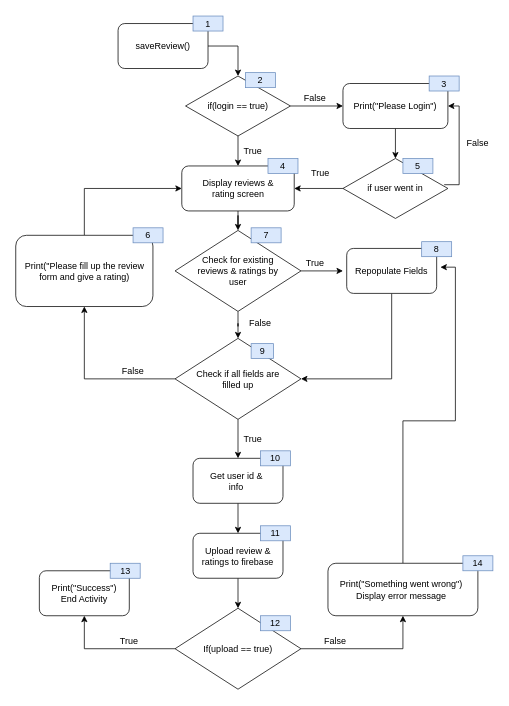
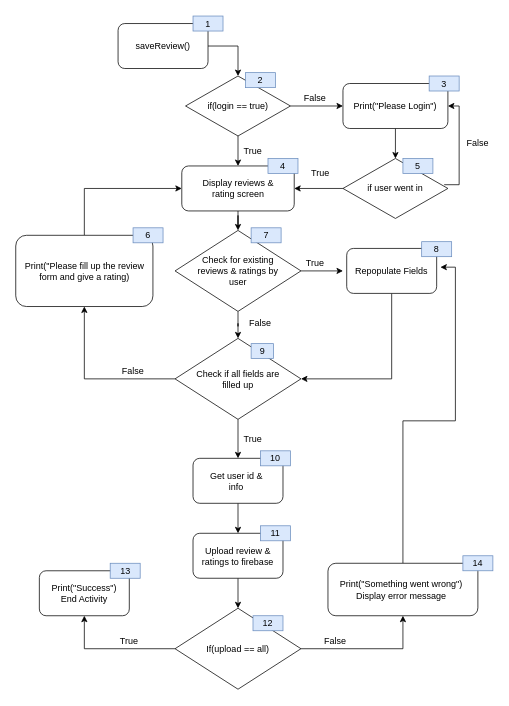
- <mxCell id="58" value="12" style="text;html=1;strokeColor=#6c8ebf;fillColor=#dae8fc;align=center;verticalAlign=middle;whiteSpace=wrap;rounded=0;" vertex="1" parent="1"><mxGeometry x="347" y="820.5" width="40" height="20" as="geometry" /></mxCell>
+ <mxCell id="58" value="12" style="text;html=1;strokeColor=#6c8ebf;fillColor=#dae8fc;align=center;verticalAlign=middle;whiteSpace=wrap;rounded=0;" vertex="1" parent="1"><mxGeometry x="337" y="820.5" width="40" height="20" as="geometry" /></mxCell>
- <mxCell id="49" value="If(upload == true)" style="text;html=1;strokeColor=none;fillColor=none;align=center;verticalAlign=middle;whiteSpace=wrap;rounded=0;" vertex="1" parent="1"><mxGeometry x="252" y="854.5" width="130" height="20" as="geometry" /></mxCell>
+ <mxCell id="49" value="If(upload == all)" style="text;html=1;strokeColor=none;fillColor=none;align=center;verticalAlign=middle;whiteSpace=wrap;rounded=0;" vertex="1" parent="1"><mxGeometry x="252" y="854.5" width="130" height="20" as="geometry" /></mxCell>
